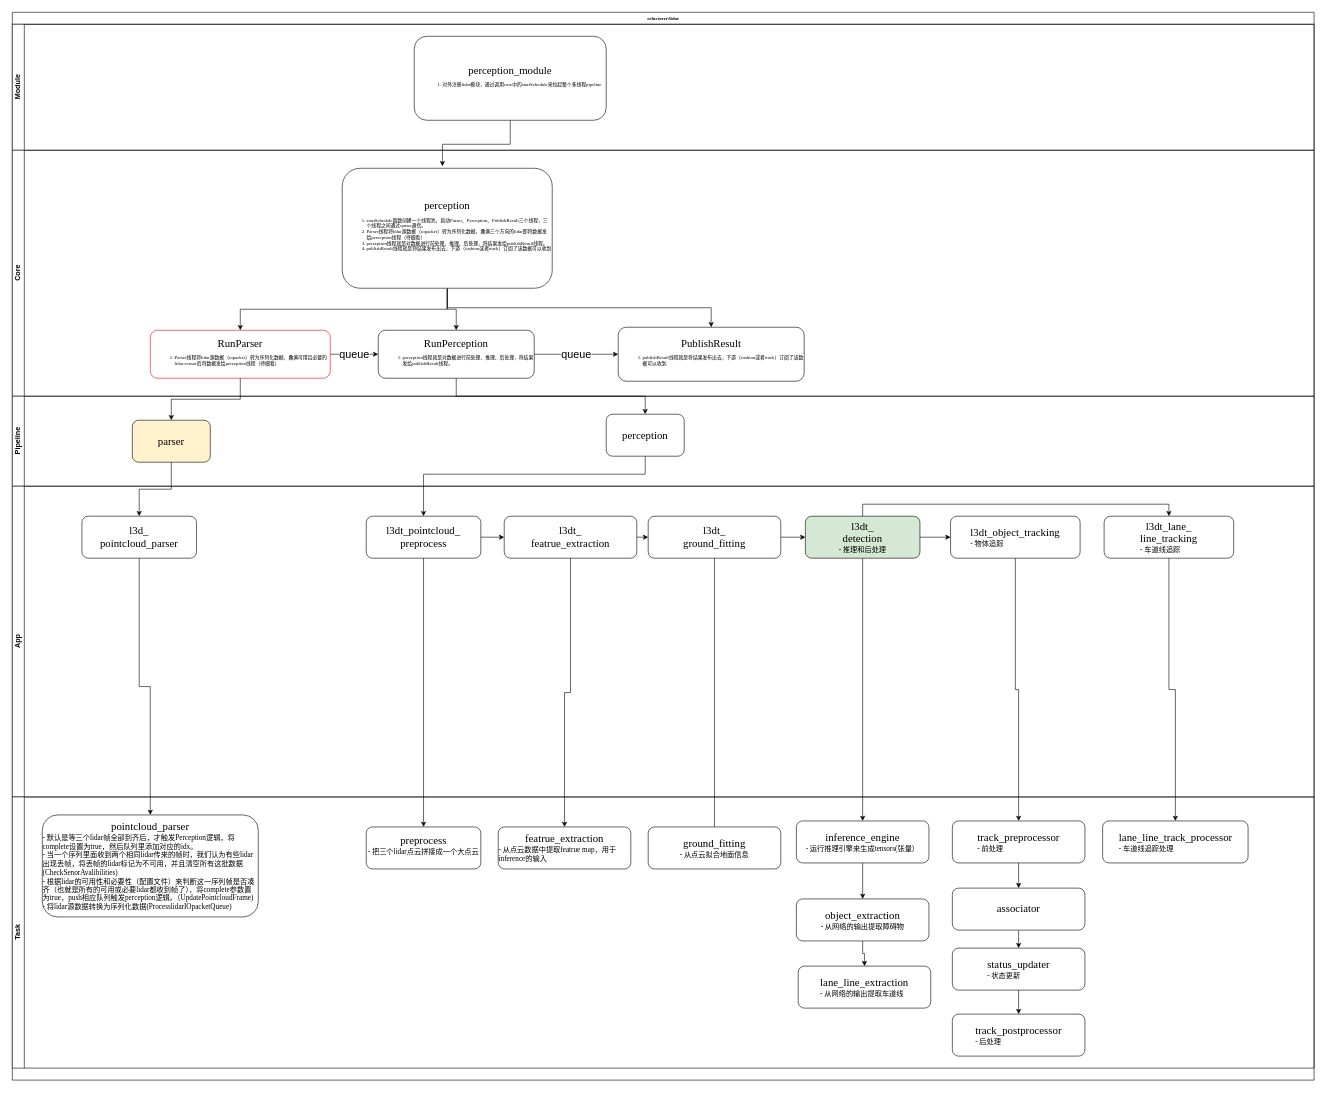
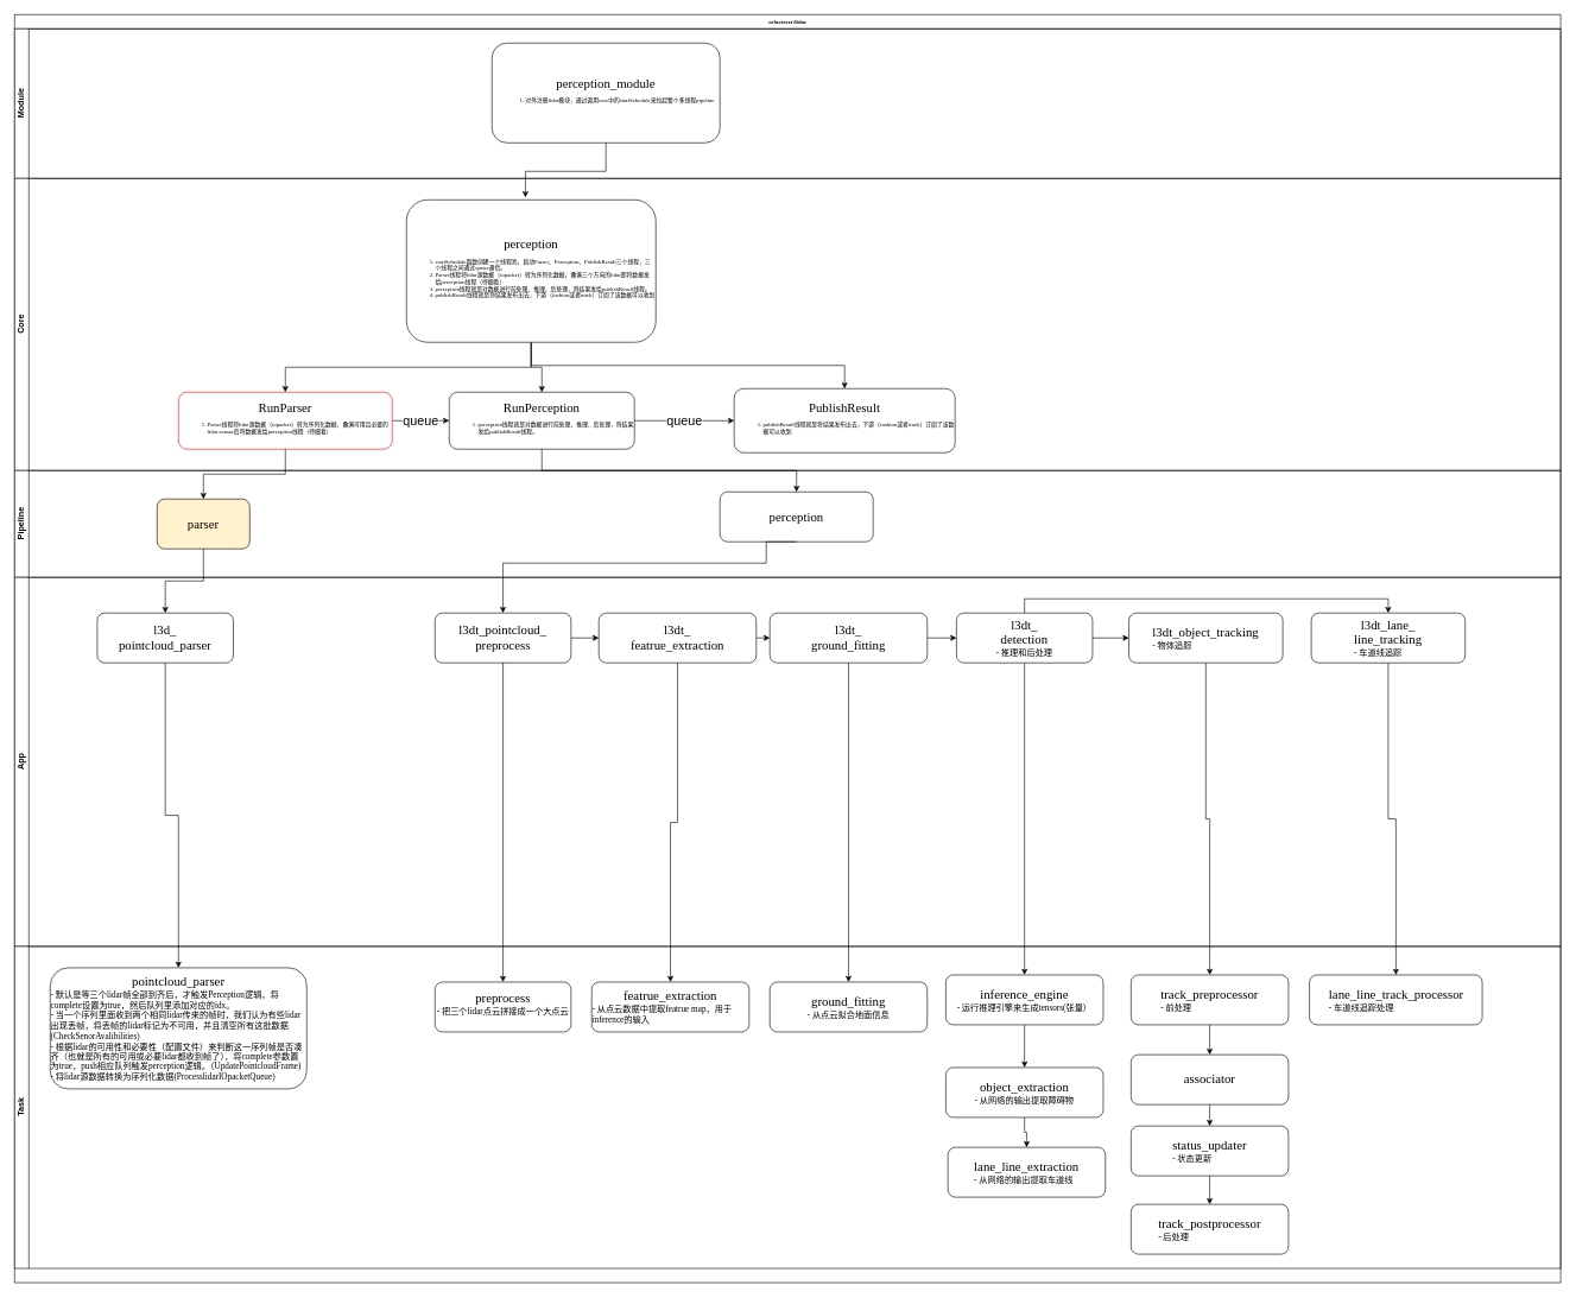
- <mxCell id="17" value="&lt;font style=&quot;font-size: 18px;&quot;&gt;perception&lt;br&gt;&lt;/font&gt;" style="rounded=1;whiteSpace=wrap;html=1;shadow=0;labelBackgroundColor=none;strokeWidth=1;fontFamily=Verdana;fontSize=8;align=center;" vertex="1" parent="15"><mxGeometry x="990" y="30" width="130" height="70" as="geometry" /></mxCell>
+ <mxCell id="17" value="&lt;font style=&quot;font-size: 18px;&quot;&gt;perception&lt;br&gt;&lt;/font&gt;" style="rounded=1;whiteSpace=wrap;html=1;shadow=0;labelBackgroundColor=none;strokeWidth=1;fontFamily=Verdana;fontSize=8;align=center;" vertex="1" parent="15"><mxGeometry x="990" y="30" width="215" height="70" as="geometry" /></mxCell>
- <mxCell id="28" value="&lt;font style=&quot;&quot;&gt;&lt;span style=&quot;font-size: 18px;&quot;&gt;l3dt_&lt;/span&gt;&lt;br&gt;&lt;span style=&quot;font-size: 18px;&quot;&gt;detection&lt;/span&gt;&lt;br&gt;&lt;div style=&quot;text-align: left;&quot;&gt;&lt;span style=&quot;background-color: initial;&quot;&gt;&lt;font style=&quot;font-size: 12px;&quot;&gt;- 推理和后处理&lt;/font&gt;&lt;/span&gt;&lt;/div&gt;&lt;/font&gt;" style="rounded=1;whiteSpace=wrap;html=1;shadow=0;labelBackgroundColor=none;strokeWidth=1;fontFamily=Verdana;fontSize=8;align=center;fillColor=#d5e8d4;" vertex="1" parent="20"><mxGeometry x="1322" y="50" width="191" height="70" as="geometry" /></mxCell>
+ <mxCell id="28" value="&lt;font style=&quot;&quot;&gt;&lt;span style=&quot;font-size: 18px;&quot;&gt;l3dt_&lt;/span&gt;&lt;br&gt;&lt;span style=&quot;font-size: 18px;&quot;&gt;detection&lt;/span&gt;&lt;br&gt;&lt;div style=&quot;text-align: left;&quot;&gt;&lt;span style=&quot;background-color: initial;&quot;&gt;&lt;font style=&quot;font-size: 12px;&quot;&gt;- 推理和后处理&lt;/font&gt;&lt;/span&gt;&lt;/div&gt;&lt;/font&gt;" style="rounded=1;whiteSpace=wrap;html=1;shadow=0;labelBackgroundColor=none;strokeWidth=1;fontFamily=Verdana;fontSize=8;align=center;" vertex="1" parent="20"><mxGeometry x="1322" y="50" width="191" height="70" as="geometry" /></mxCell>
- <mxCell id="41" style="edgeStyle=orthogonalEdgeStyle;rounded=0;orthogonalLoop=1;jettySize=auto;html=1;exitX=0.5;exitY=1;exitDx=0;exitDy=0;fontSize=12;endArrow=none;" edge="1" parent="2" source="31" target="53"><mxGeometry relative="1" as="geometry" /></mxCell>
+ <mxCell id="41" style="edgeStyle=orthogonalEdgeStyle;rounded=0;orthogonalLoop=1;jettySize=auto;html=1;exitX=0.5;exitY=1;exitDx=0;exitDy=0;fontSize=12;" edge="1" parent="2" source="31" target="53"><mxGeometry relative="1" as="geometry" /></mxCell>
